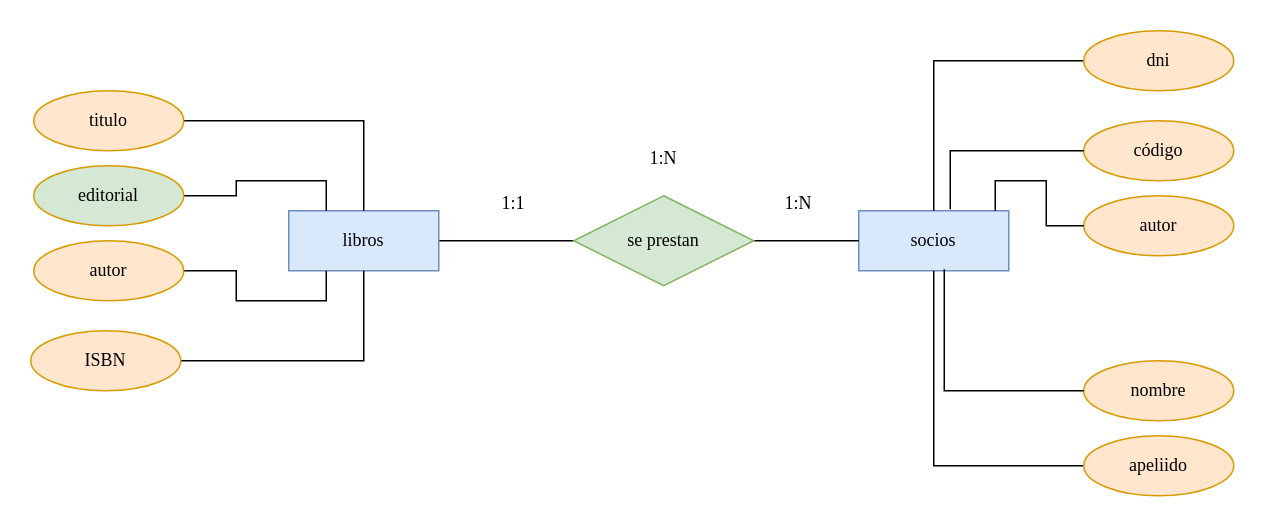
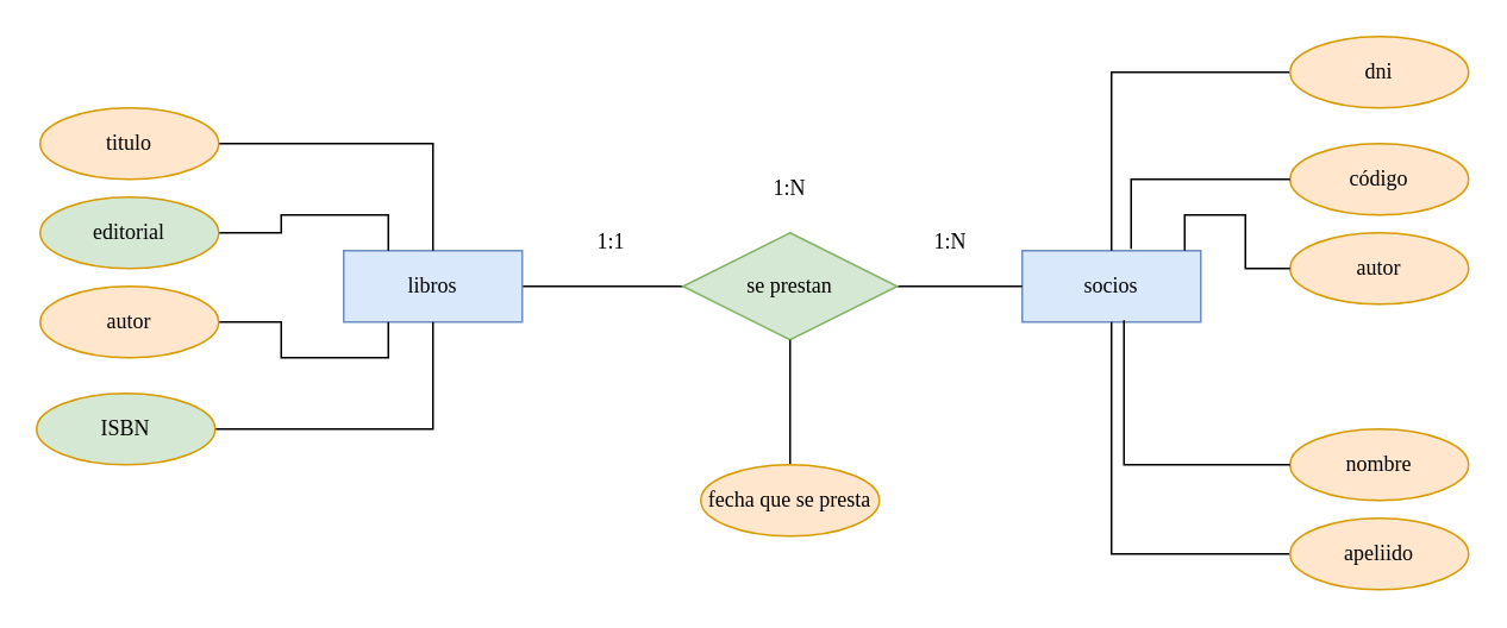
+ <mxCell id="7" style="edgeStyle=orthogonalEdgeStyle;rounded=0;orthogonalLoop=1;jettySize=auto;html=1;exitX=0.5;exitY=0;exitDx=0;exitDy=0;endArrow=none;endFill=0;" edge="1" parent="1" source="8" target="6"><mxGeometry relative="1" as="geometry" /></mxCell>
- <mxCell id="16" value="&lt;font face=&quot;Times New Roman&quot;&gt;ISBN&lt;/font&gt;" style="ellipse;whiteSpace=wrap;html=1;align=center;fillColor=#ffe6cc;strokeColor=#d79b00;" vertex="1" parent="1"><mxGeometry x="20" y="220" width="100" height="40" as="geometry" /></mxCell>
+ <mxCell id="16" value="&lt;font face=&quot;Times New Roman&quot;&gt;ISBN&lt;/font&gt;" style="ellipse;whiteSpace=wrap;html=1;align=center;fillColor=#d5e8d4;strokeColor=#d79b00;" vertex="1" parent="1"><mxGeometry x="20" y="220" width="100" height="40" as="geometry" /></mxCell>
+ <mxCell id="8" value="&lt;font face=&quot;Times New Roman&quot;&gt;fecha que se presta&lt;/font&gt;" style="ellipse;whiteSpace=wrap;html=1;align=center;fillColor=#ffe6cc;strokeColor=#d79b00;" vertex="1" parent="1"><mxGeometry x="392" y="260" width="100" height="40" as="geometry" /></mxCell>
